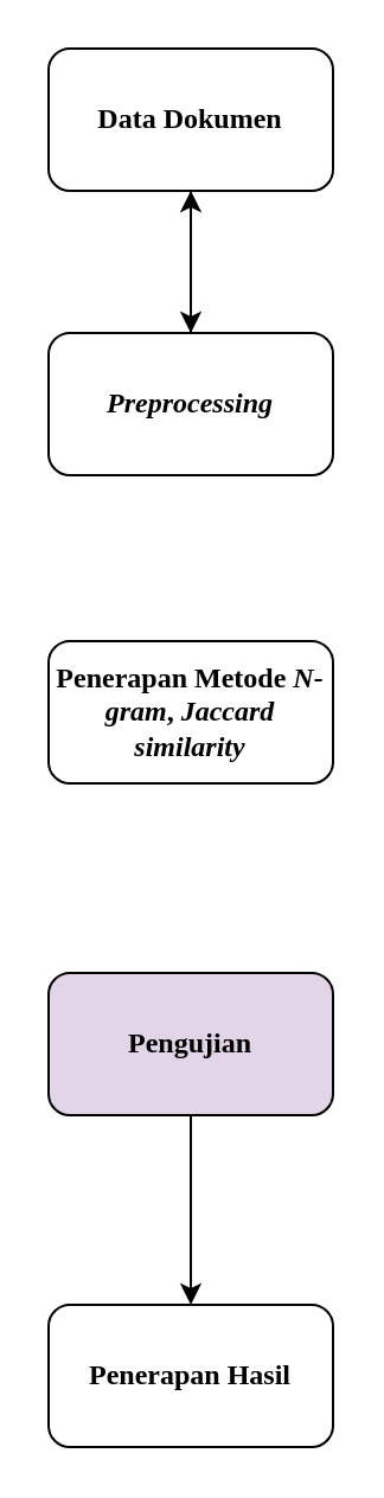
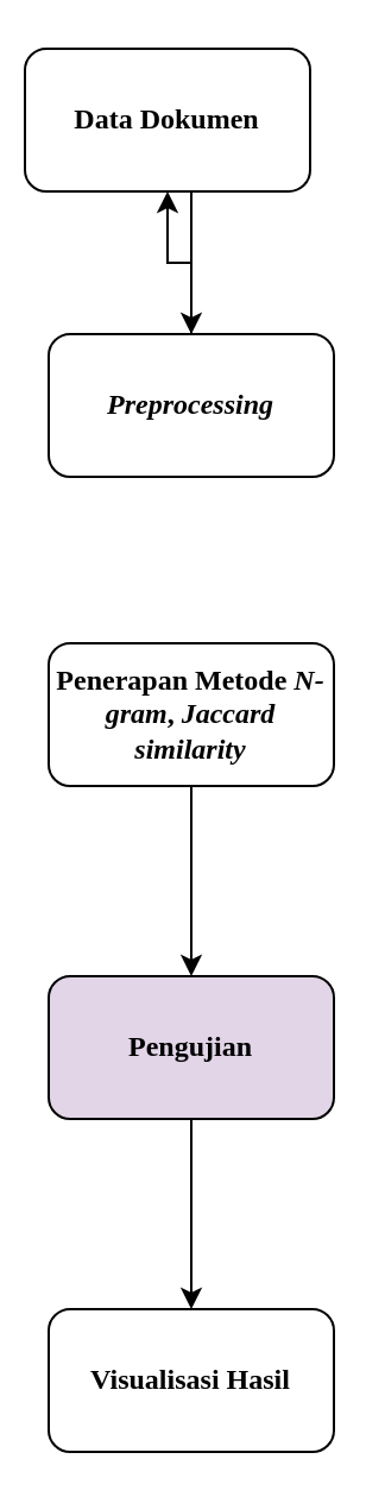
- <mxCell id="3" value="&lt;font face=&quot;Times New Roman&quot;&gt;&lt;b&gt;Data Dokumen&lt;/b&gt;&lt;/font&gt;" style="rounded=1;whiteSpace=wrap;html=1;" parent="1" vertex="1"><mxGeometry x="20" y="20" width="120" height="60" as="geometry" /></mxCell>
+ <mxCell id="3" value="&lt;font face=&quot;Times New Roman&quot;&gt;&lt;b&gt;Data Dokumen&lt;/b&gt;&lt;/font&gt;" style="rounded=1;whiteSpace=wrap;html=1;" parent="1" vertex="1"><mxGeometry x="10" y="20" width="120" height="60" as="geometry" /></mxCell>
+ <mxCell id="6" style="edgeStyle=orthogonalEdgeStyle;rounded=0;orthogonalLoop=1;jettySize=auto;html=1;entryX=0.5;entryY=0;entryDx=0;entryDy=0;" edge="1" parent="1" source="7" target="9"><mxGeometry relative="1" as="geometry" /></mxCell>
- <mxCell id="10" value="&lt;b&gt;&lt;font face=&quot;Times New Roman&quot;&gt;Penerapan Hasil&lt;/font&gt;&lt;/b&gt;" style="whiteSpace=wrap;html=1;rounded=1;" parent="1" vertex="1"><mxGeometry x="20" y="550" width="120" height="60" as="geometry" /></mxCell>
+ <mxCell id="10" value="&lt;b&gt;&lt;font face=&quot;Times New Roman&quot;&gt;Visualisasi Hasil&lt;/font&gt;&lt;/b&gt;" style="whiteSpace=wrap;html=1;rounded=1;" parent="1" vertex="1"><mxGeometry x="20" y="550" width="120" height="60" as="geometry" /></mxCell>
